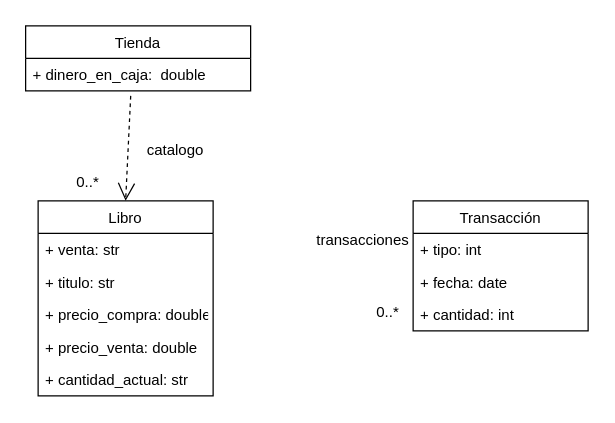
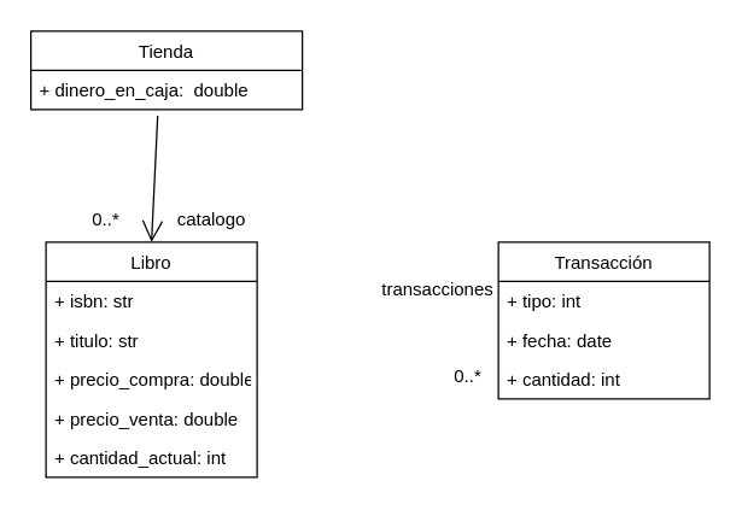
- <mxCell id="14" value="" style="endArrow=open;endFill=1;endSize=12;html=1;rounded=0;exitX=0.467;exitY=1.154;exitDx=0;exitDy=0;exitPerimeter=0;entryX=0.5;entryY=0;entryDx=0;entryDy=0;dashed=1;" edge="1" parent="1" source="9" target="2"><mxGeometry width="160" relative="1" as="geometry"><mxPoint x="130" y="130" as="sourcePoint" /><mxPoint x="290" y="130" as="targetPoint" /></mxGeometry></mxCell>
+ <mxCell id="14" value="" style="endArrow=open;endFill=1;endSize=12;html=1;rounded=0;exitX=0.467;exitY=1.154;exitDx=0;exitDy=0;exitPerimeter=0;entryX=0.5;entryY=0;entryDx=0;entryDy=0;" edge="1" parent="1" source="9" target="2"><mxGeometry width="160" relative="1" as="geometry"><mxPoint x="130" y="130" as="sourcePoint" /><mxPoint x="290" y="130" as="targetPoint" /></mxGeometry></mxCell>
- <mxCell id="15" value="catalogo" style="text;html=1;strokeColor=none;fillColor=none;align=center;verticalAlign=middle;whiteSpace=wrap;rounded=0;" vertex="1" parent="1"><mxGeometry x="110" y="105" width="60" height="30" as="geometry" /></mxCell>
+ <mxCell id="15" value="catalogo" style="text;html=1;strokeColor=none;fillColor=none;align=center;verticalAlign=middle;whiteSpace=wrap;rounded=0;" vertex="1" parent="1"><mxGeometry x="110" y="130" width="60" height="30" as="geometry" /></mxCell>
- <mxCell id="3" value="+ venta: str" style="text;strokeColor=none;fillColor=none;align=left;verticalAlign=top;spacingLeft=4;spacingRight=4;overflow=hidden;rotatable=0;points=[[0,0.5],[1,0.5]];portConstraint=eastwest;" vertex="1" parent="2"><mxGeometry y="26" width="140" height="26" as="geometry" /></mxCell>
+ <mxCell id="3" value="+ isbn: str" style="text;strokeColor=none;fillColor=none;align=left;verticalAlign=top;spacingLeft=4;spacingRight=4;overflow=hidden;rotatable=0;points=[[0,0.5],[1,0.5]];portConstraint=eastwest;" vertex="1" parent="2"><mxGeometry y="26" width="140" height="26" as="geometry" /></mxCell>
- <mxCell id="7" value="+ cantidad_actual: str" style="text;strokeColor=none;fillColor=none;align=left;verticalAlign=top;spacingLeft=4;spacingRight=4;overflow=hidden;rotatable=0;points=[[0,0.5],[1,0.5]];portConstraint=eastwest;" vertex="1" parent="2"><mxGeometry y="130" width="140" height="26" as="geometry" /></mxCell>
+ <mxCell id="7" value="+ cantidad_actual: int" style="text;strokeColor=none;fillColor=none;align=left;verticalAlign=top;spacingLeft=4;spacingRight=4;overflow=hidden;rotatable=0;points=[[0,0.5],[1,0.5]];portConstraint=eastwest;" vertex="1" parent="2"><mxGeometry y="130" width="140" height="26" as="geometry" /></mxCell>
